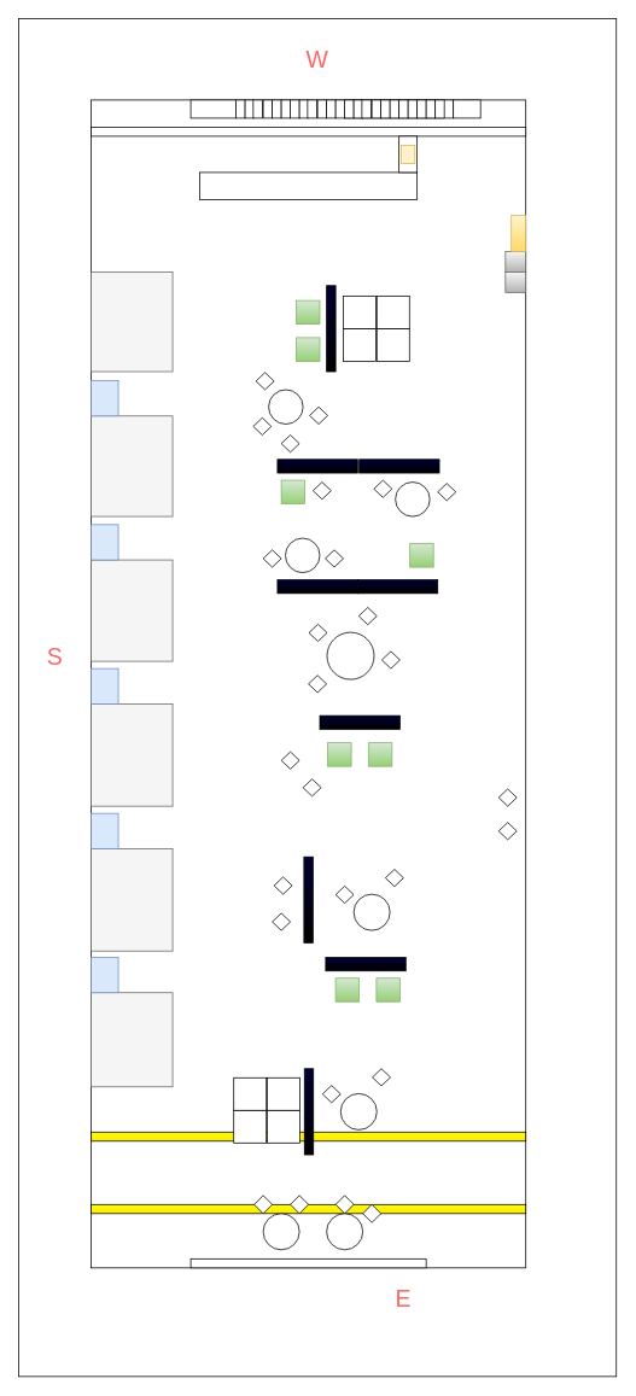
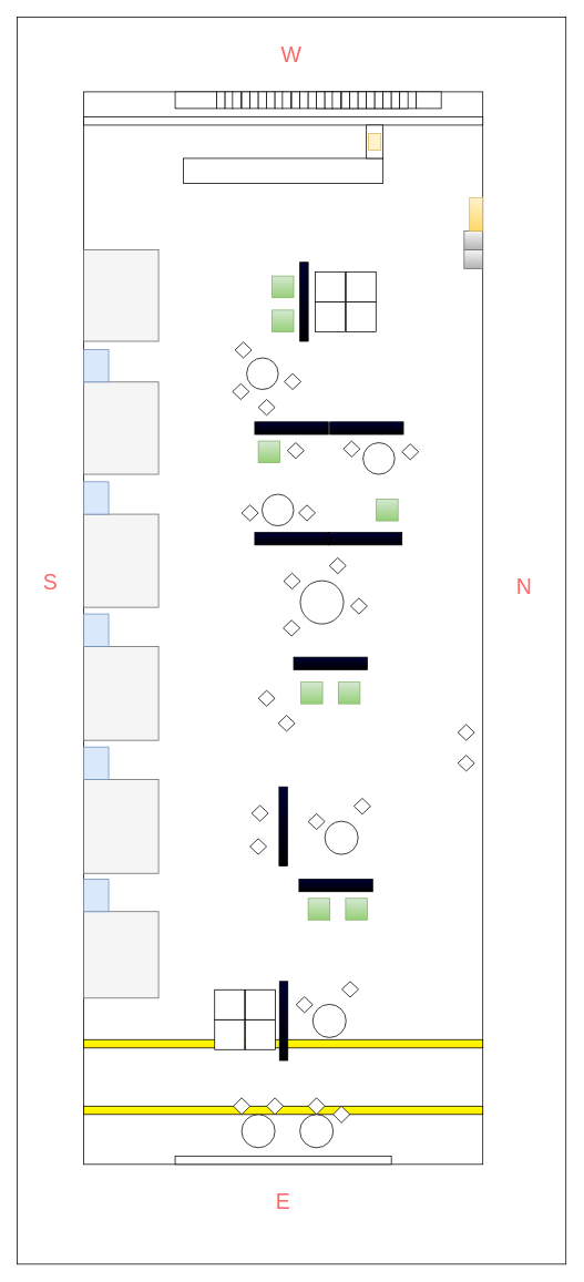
+ <mxCell id="4" value="N" style="text;html=1;align=center;verticalAlign=middle;whiteSpace=wrap;rounded=0;fontSize=26;fontColor=#FF6666;" vertex="1" parent="1"><mxGeometry x="600" y="689.5" width="60" height="30" as="geometry" /></mxCell>
- <mxCell id="5" value="S" style="text;html=1;align=center;verticalAlign=middle;whiteSpace=wrap;rounded=0;fontSize=26;fontColor=#FF6666;" vertex="1" parent="1"><mxGeometry x="30" y="710" width="60" height="30" as="geometry" /></mxCell>
+ <mxCell id="5" value="S" style="text;html=1;align=center;verticalAlign=middle;whiteSpace=wrap;rounded=0;fontSize=26;fontColor=#FF6666;" vertex="1" parent="1"><mxGeometry x="30" y="685" width="60" height="30" as="geometry" /></mxCell>
- <mxCell id="6" value="E" style="text;html=1;align=center;verticalAlign=middle;whiteSpace=wrap;rounded=0;fontSize=26;fontColor=#FF6666;" vertex="1" parent="1"><mxGeometry x="415" y="1420" width="60" height="30" as="geometry" /></mxCell>
+ <mxCell id="6" value="E" style="text;html=1;align=center;verticalAlign=middle;whiteSpace=wrap;rounded=0;fontSize=26;fontColor=#FF6666;" vertex="1" parent="1"><mxGeometry x="310" y="1430" width="60" height="30" as="geometry" /></mxCell>
